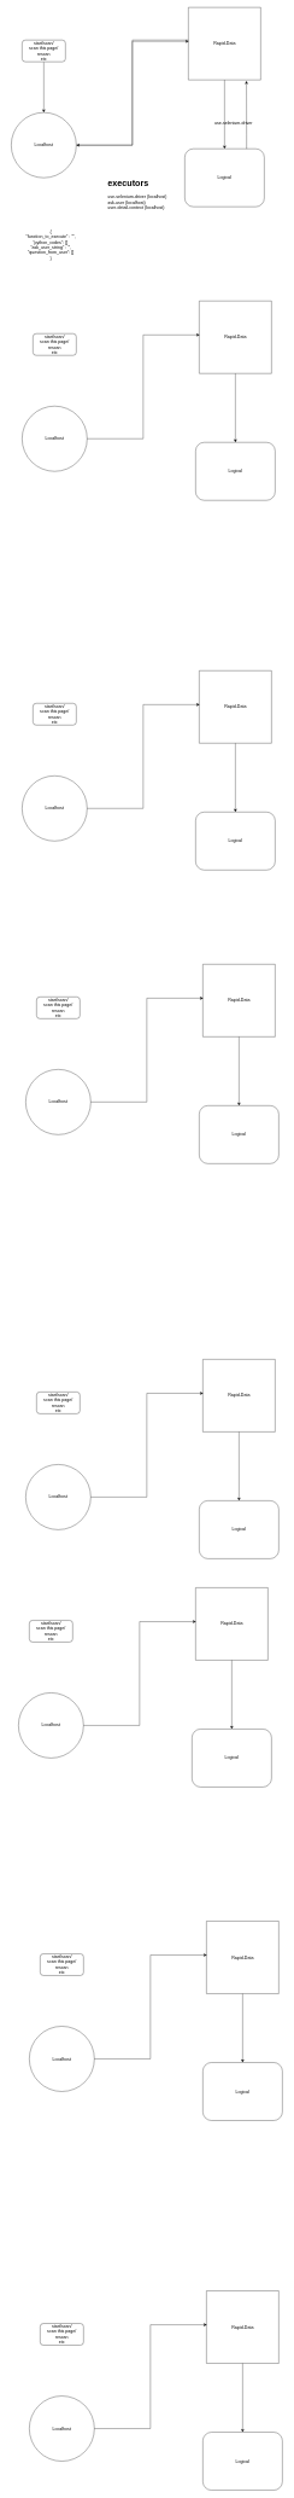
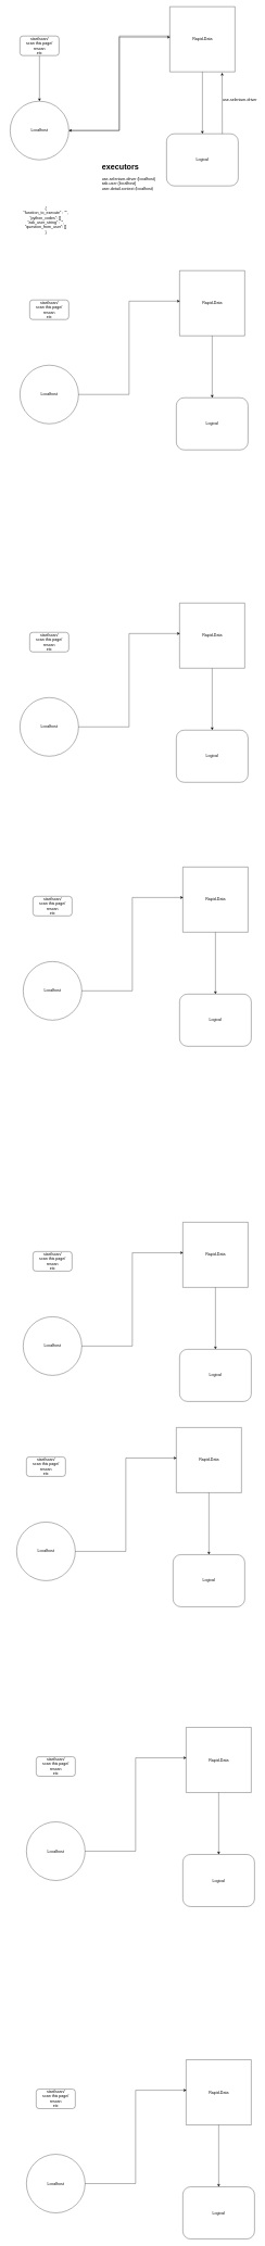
- <mxCell id="62" value="use-selenium-driver" style="text;html=1;align=center;verticalAlign=middle;whiteSpace=wrap;rounded=0;" vertex="1" parent="1"><mxGeometry x="590" y="325" width="110" height="30" as="geometry" /></mxCell>
+ <mxCell id="62" value="use-selenium-driver" style="text;html=1;align=center;verticalAlign=middle;whiteSpace=wrap;rounded=0;" vertex="1" parent="1"><mxGeometry x="680" y="290" width="110" height="30" as="geometry" /></mxCell>
- <mxCell id="60" value="&lt;h1 style=&quot;margin-top: 0px;&quot;&gt;executors&lt;/h1&gt;&lt;div&gt;use-selenium-driver (localhost)&lt;br&gt;ask-user (localhost)&lt;/div&gt;&lt;div&gt;user-detail-context (localhost)&lt;/div&gt;" style="text;html=1;whiteSpace=wrap;overflow=hidden;rounded=0;" vertex="1" parent="1"><mxGeometry x="295" y="485" width="180" height="120" as="geometry" /></mxCell>
+ <mxCell id="60" value="&lt;h1 style=&quot;margin-top: 0px;&quot;&gt;executors&lt;/h1&gt;&lt;div&gt;use-selenium-driver (localhost)&lt;br&gt;ask-user (localhost)&lt;/div&gt;&lt;div&gt;user-detail-context (localhost)&lt;/div&gt;" style="text;html=1;whiteSpace=wrap;overflow=hidden;rounded=0;" vertex="1" parent="1"><mxGeometry x="310" y="490" width="180" height="120" as="geometry" /></mxCell>
